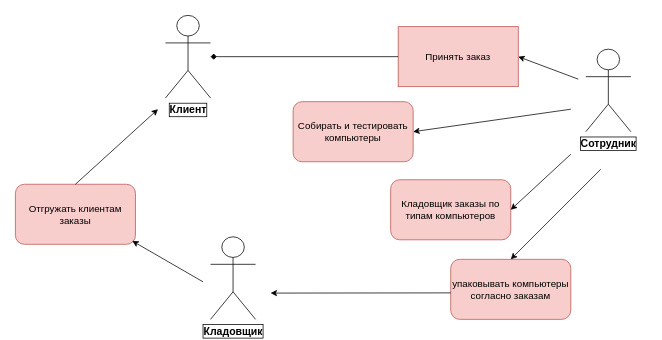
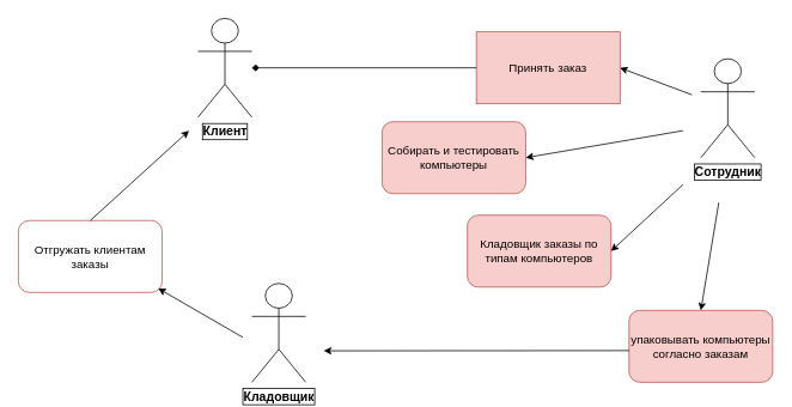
- <mxCell id="4" value="&lt;font style=&quot;font-size: 13px;&quot;&gt;Собирать и тестировать&lt;br&gt;компьютеры&lt;br&gt;&lt;/font&gt;" style="rounded=1;whiteSpace=wrap;html=1;fillColor=#f8cecc;strokeColor=#b85450;" vertex="1" parent="1"><mxGeometry x="390" y="135" width="160" height="80" as="geometry" /></mxCell>
+ <mxCell id="4" value="&lt;font style=&quot;font-size: 13px;&quot;&gt;Собирать и тестировать&lt;br&gt;компьютеры&lt;br&gt;&lt;/font&gt;" style="rounded=1;whiteSpace=wrap;html=1;fillColor=#f8cecc;strokeColor=#b85450;" vertex="1" parent="1"><mxGeometry x="425" y="135" width="160" height="80" as="geometry" /></mxCell>
- <mxCell id="13" value="&lt;font style=&quot;font-size: 13px;&quot;&gt;Отгружать клиентам&lt;br&gt;заказы&lt;br&gt;&lt;/font&gt;" style="rounded=1;whiteSpace=wrap;html=1;fillColor=#f8cecc;strokeColor=#b85450;" vertex="1" parent="1"><mxGeometry x="20" y="245" width="160" height="80" as="geometry" /></mxCell>
+ <mxCell id="13" value="&lt;font style=&quot;font-size: 13px;&quot;&gt;Отгружать клиентам&lt;br&gt;заказы&lt;br&gt;&lt;/font&gt;" style="rounded=1;whiteSpace=wrap;html=1;fillColor=#ffffff;strokeColor=#b85450;" vertex="1" parent="1"><mxGeometry x="20" y="245" width="160" height="80" as="geometry" /></mxCell>
- <mxCell id="6" value="&lt;font style=&quot;font-size: 13px;&quot;&gt;упаковывать компьютеры согласно заказам&lt;/font&gt;" style="rounded=1;whiteSpace=wrap;html=1;fillColor=#f8cecc;strokeColor=#b85450;" vertex="1" parent="1"><mxGeometry x="600" y="345" width="160" height="80" as="geometry" /></mxCell>
+ <mxCell id="6" value="&lt;font style=&quot;font-size: 13px;&quot;&gt;упаковывать компьютеры согласно заказам&lt;/font&gt;" style="rounded=1;whiteSpace=wrap;html=1;fillColor=#f8cecc;strokeColor=#b85450;" vertex="1" parent="1"><mxGeometry x="700" y="345" width="160" height="80" as="geometry" /></mxCell>
